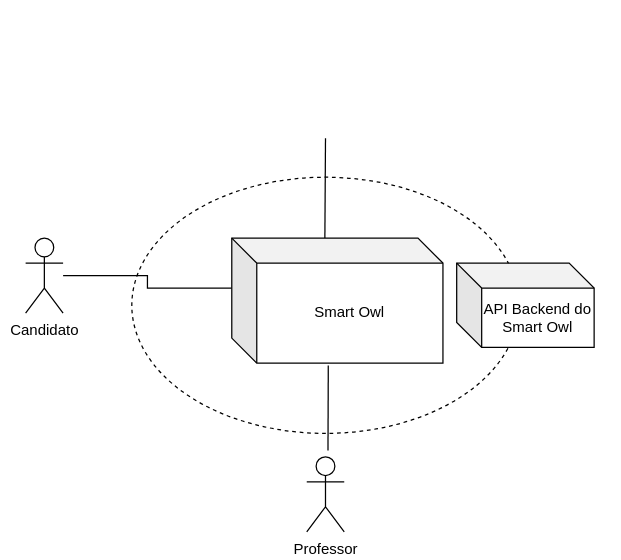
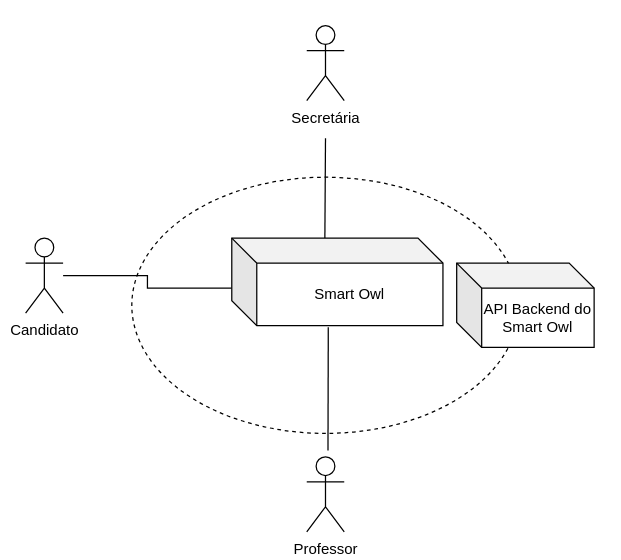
+ <mxCell id="6" value="Secretária" style="shape=umlActor;verticalLabelPosition=bottom;verticalAlign=top;html=1;outlineConnect=0;" vertex="1" parent="1"><mxGeometry x="245" y="20" width="30" height="60" as="geometry" /></mxCell>
- <mxCell id="9" value="Smart Owl" style="shape=cube;whiteSpace=wrap;html=1;boundedLbl=1;backgroundOutline=1;darkOpacity=0.05;darkOpacity2=0.1;" vertex="1" parent="1"><mxGeometry x="185" y="190" width="169" height="100" as="geometry" /></mxCell>
+ <mxCell id="9" value="Smart Owl" style="shape=cube;whiteSpace=wrap;html=1;boundedLbl=1;backgroundOutline=1;darkOpacity=0.05;darkOpacity2=0.1;" vertex="1" parent="1"><mxGeometry x="185" y="190" width="169" height="70" as="geometry" /></mxCell>
